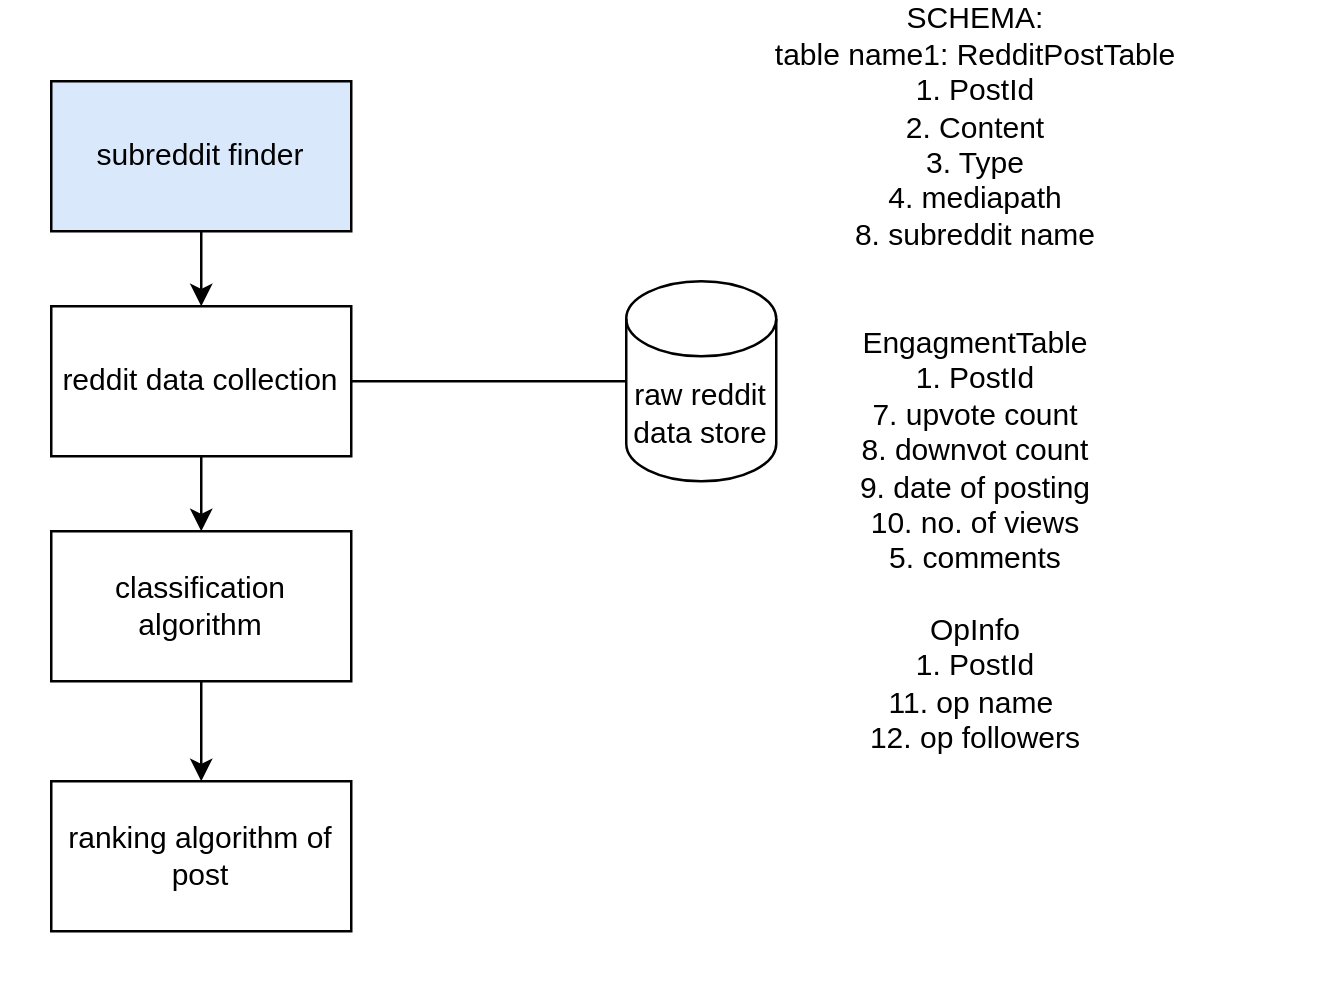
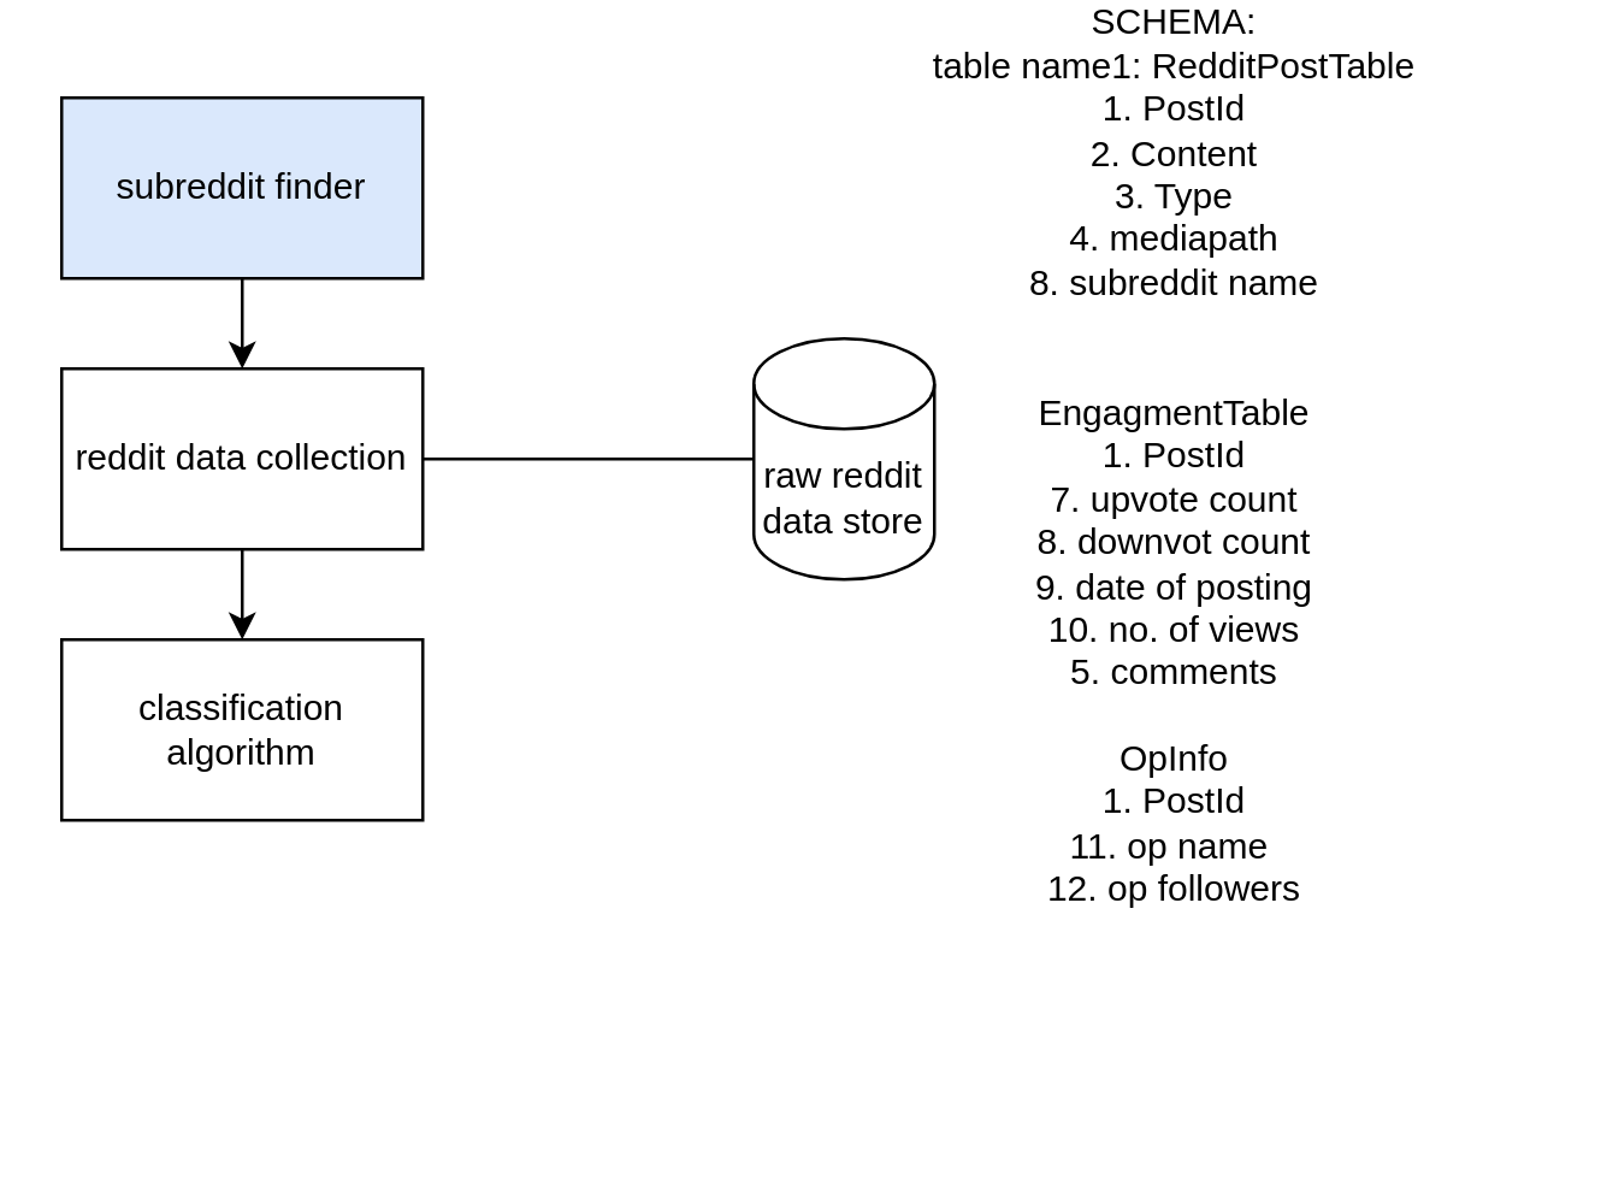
- <mxCell id="8" value="" style="edgeStyle=orthogonalEdgeStyle;rounded=0;orthogonalLoop=1;jettySize=auto;html=1;" edge="1" parent="1" source="9" target="5"><mxGeometry relative="1" as="geometry" /></mxCell>
- <mxCell id="5" value="ranking algorithm of post" style="rounded=0;whiteSpace=wrap;html=1;" vertex="1" parent="1"><mxGeometry x="20" y="310" width="120" height="60" as="geometry" /></mxCell>
